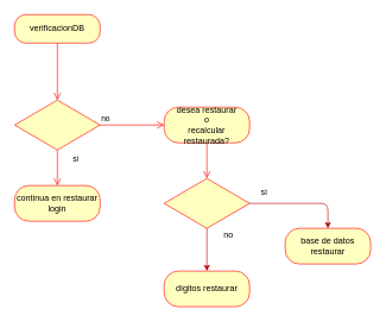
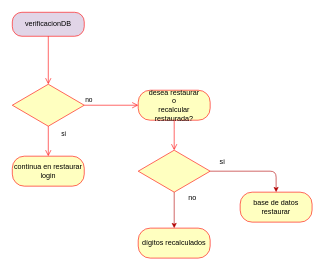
- <mxCell id="5" value="verificacionDB" style="rounded=1;whiteSpace=wrap;html=1;arcSize=40;fontColor=#000000;fillColor=#ffffc0;strokeColor=#ff0000;" parent="1" vertex="1"><mxGeometry x="20" y="20" width="120" height="40" as="geometry" /></mxCell>
+ <mxCell id="5" value="verificacionDB" style="rounded=1;whiteSpace=wrap;html=1;arcSize=40;fontColor=#000000;fillColor=#e1d5e7;strokeColor=#ff0000;" parent="1" vertex="1"><mxGeometry x="20" y="20" width="120" height="40" as="geometry" /></mxCell>
- <mxCell id="13" value="dígitos restaurar" style="rounded=1;whiteSpace=wrap;html=1;arcSize=40;fontColor=#000000;fillColor=#ffffc0;strokeColor=#ff0000;" parent="1" vertex="1"><mxGeometry x="230" y="380" width="120" height="50" as="geometry" /></mxCell>
+ <mxCell id="13" value="dígitos recalculados" style="rounded=1;whiteSpace=wrap;html=1;arcSize=40;fontColor=#000000;fillColor=#ffffc0;strokeColor=#ff0000;" parent="1" vertex="1"><mxGeometry x="230" y="380" width="120" height="50" as="geometry" /></mxCell>
